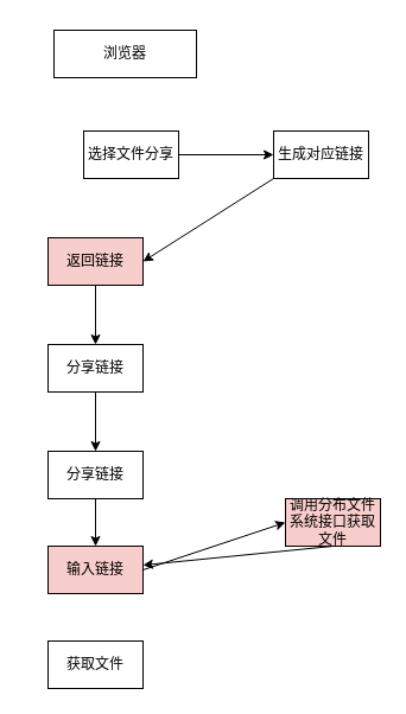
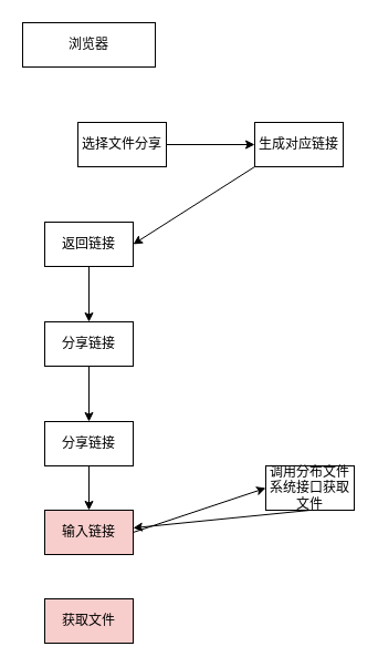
- <mxCell id="2" value="浏览器" style="rounded=0;whiteSpace=wrap;html=1;" vertex="1" parent="1"><mxGeometry x="45" y="25" width="120" height="40" as="geometry" /></mxCell>
+ <mxCell id="2" value="浏览器" style="rounded=0;whiteSpace=wrap;html=1;" vertex="1" parent="1"><mxGeometry x="20" y="20" width="120" height="40" as="geometry" /></mxCell>
- <mxCell id="7" value="返回链接" style="rounded=0;whiteSpace=wrap;html=1;fillColor=#f8cecc;" vertex="1" parent="1"><mxGeometry x="40" y="200" width="80" height="40" as="geometry" /></mxCell>
+ <mxCell id="7" value="返回链接" style="rounded=0;whiteSpace=wrap;html=1;" vertex="1" parent="1"><mxGeometry x="40" y="200" width="80" height="40" as="geometry" /></mxCell>
- <mxCell id="15" value="调用分布文件系统接口获取文件" style="rounded=0;whiteSpace=wrap;html=1;fillColor=#f8cecc;" vertex="1" parent="1"><mxGeometry x="240" y="420" width="80" height="40" as="geometry" /></mxCell>
+ <mxCell id="15" value="调用分布文件系统接口获取文件" style="rounded=0;whiteSpace=wrap;html=1;" vertex="1" parent="1"><mxGeometry x="240" y="420" width="80" height="40" as="geometry" /></mxCell>
- <mxCell id="17" value="获取文件" style="rounded=0;whiteSpace=wrap;html=1;" vertex="1" parent="1"><mxGeometry x="40" y="540" width="80" height="40" as="geometry" /></mxCell>
+ <mxCell id="17" value="获取文件" style="rounded=0;whiteSpace=wrap;html=1;fillColor=#f8cecc;" vertex="1" parent="1"><mxGeometry x="40" y="540" width="80" height="40" as="geometry" /></mxCell>
